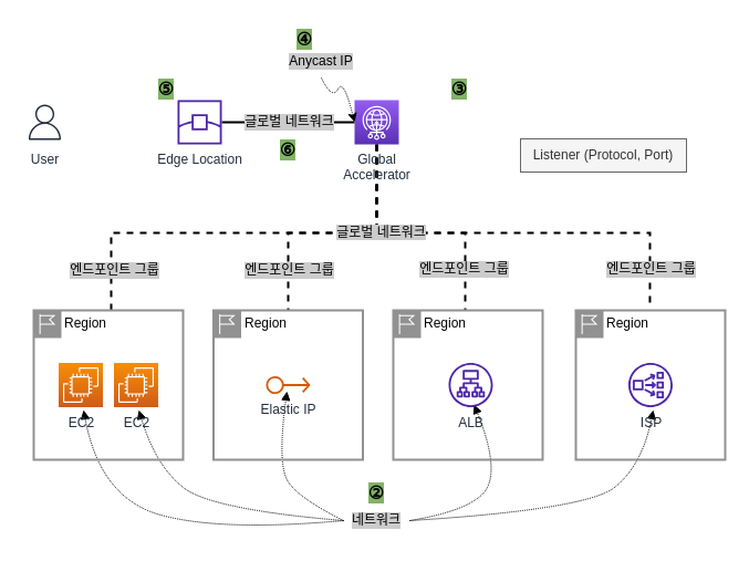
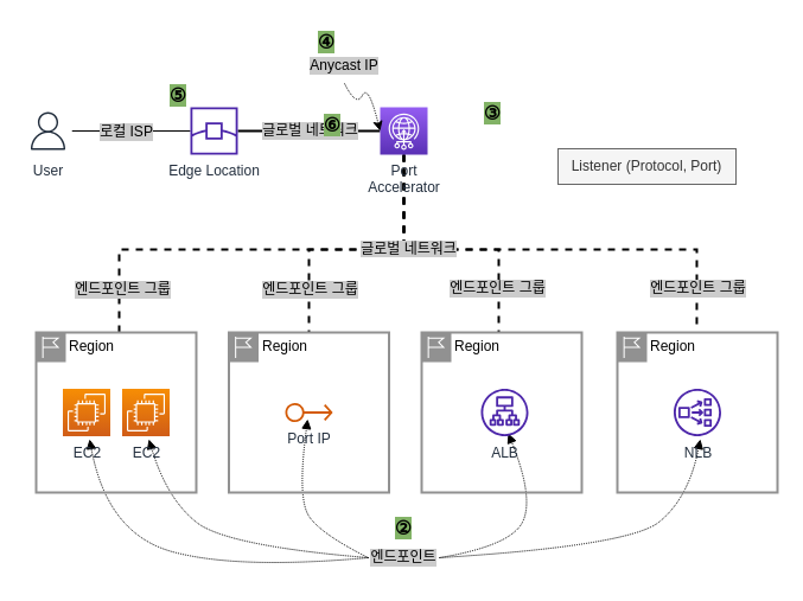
- <mxCell id="26" value="③" style="text;html=1;strokeColor=none;fillColor=none;align=center;verticalAlign=middle;whiteSpace=wrap;rounded=0;labelBackgroundColor=#82B366;fontSize=16;fontStyle=1" parent="1" vertex="1"><mxGeometry x="400" y="65" width="30" height="30" as="geometry" /></mxCell>
+ <mxCell id="26" value="③" style="text;html=1;strokeColor=none;fillColor=none;align=center;verticalAlign=middle;whiteSpace=wrap;rounded=0;labelBackgroundColor=#82B366;fontSize=16;fontStyle=1" parent="1" vertex="1"><mxGeometry x="400" y="80" width="30" height="30" as="geometry" /></mxCell>
+ <mxCell id="2" style="edgeStyle=orthogonalEdgeStyle;rounded=0;orthogonalLoop=1;jettySize=auto;html=1;endArrow=none;endFill=0;" parent="1" source="4" target="7" edge="1"><mxGeometry relative="1" as="geometry" /></mxCell>
+ <mxCell id="3" value="로컬 ISP" style="edgeLabel;html=1;align=center;verticalAlign=middle;resizable=0;points=[];labelBackgroundColor=#CCCCCC;fontSize=12;" parent="2" vertex="1" connectable="0"><mxGeometry x="-0.26" y="-2" relative="1" as="geometry"><mxPoint x="8" y="-2" as="offset" /></mxGeometry></mxCell>
- <mxCell id="28" value="⑥" style="text;html=1;strokeColor=none;fillColor=none;align=center;verticalAlign=middle;whiteSpace=wrap;rounded=0;labelBackgroundColor=#82B366;fontSize=16;fontStyle=1" parent="1" vertex="1"><mxGeometry x="245" y="120" width="30" height="30" as="geometry" /></mxCell>
+ <mxCell id="28" value="⑥" style="text;html=1;strokeColor=none;fillColor=none;align=center;verticalAlign=middle;whiteSpace=wrap;rounded=0;labelBackgroundColor=#82B366;fontSize=16;fontStyle=1" parent="1" vertex="1"><mxGeometry x="265" y="90" width="30" height="30" as="geometry" /></mxCell>
- <mxCell id="17" value="Global&lt;br&gt;Accelerator" style="sketch=0;points=[[0,0,0],[0.25,0,0],[0.5,0,0],[0.75,0,0],[1,0,0],[0,1,0],[0.25,1,0],[0.5,1,0],[0.75,1,0],[1,1,0],[0,0.25,0],[0,0.5,0],[0,0.75,0],[1,0.25,0],[1,0.5,0],[1,0.75,0]];outlineConnect=0;fontColor=#232F3E;gradientColor=#945DF2;gradientDirection=north;fillColor=#5A30B5;strokeColor=#ffffff;dashed=0;verticalLabelPosition=bottom;verticalAlign=top;align=center;html=1;fontSize=12;fontStyle=0;aspect=fixed;shape=mxgraph.aws4.resourceIcon;resIcon=mxgraph.aws4.global_accelerator;" parent="1" vertex="1"><mxGeometry x="320" y="90" width="40" height="40" as="geometry" /></mxCell>
+ <mxCell id="17" value="Port&lt;br&gt;Accelerator" style="sketch=0;points=[[0,0,0],[0.25,0,0],[0.5,0,0],[0.75,0,0],[1,0,0],[0,1,0],[0.25,1,0],[0.5,1,0],[0.75,1,0],[1,1,0],[0,0.25,0],[0,0.5,0],[0,0.75,0],[1,0.25,0],[1,0.5,0],[1,0.75,0]];outlineConnect=0;fontColor=#232F3E;gradientColor=#945DF2;gradientDirection=north;fillColor=#5A30B5;strokeColor=#ffffff;dashed=0;verticalLabelPosition=bottom;verticalAlign=top;align=center;html=1;fontSize=12;fontStyle=0;aspect=fixed;shape=mxgraph.aws4.resourceIcon;resIcon=mxgraph.aws4.global_accelerator;" parent="1" vertex="1"><mxGeometry x="320" y="90" width="40" height="40" as="geometry" /></mxCell>
- <mxCell id="36" value="Elastic IP" style="sketch=0;outlineConnect=0;fontColor=#232F3E;gradientColor=none;fillColor=#D45B07;strokeColor=none;dashed=0;verticalLabelPosition=bottom;verticalAlign=top;align=center;html=1;fontSize=12;fontStyle=0;aspect=fixed;pointerEvents=1;shape=mxgraph.aws4.elastic_ip_address;" parent="35" vertex="1"><mxGeometry x="47.5" y="59.17" width="40" height="16.67" as="geometry" /></mxCell>
+ <mxCell id="36" value="Port IP" style="sketch=0;outlineConnect=0;fontColor=#232F3E;gradientColor=none;fillColor=#D45B07;strokeColor=none;dashed=0;verticalLabelPosition=bottom;verticalAlign=top;align=center;html=1;fontSize=12;fontStyle=0;aspect=fixed;pointerEvents=1;shape=mxgraph.aws4.elastic_ip_address;" parent="35" vertex="1"><mxGeometry x="47.5" y="59.17" width="40" height="16.67" as="geometry" /></mxCell>
- <mxCell id="40" value="ISP" style="sketch=0;outlineConnect=0;fontColor=#232F3E;gradientColor=none;fillColor=#4D27AA;strokeColor=none;dashed=0;verticalLabelPosition=bottom;verticalAlign=top;align=center;html=1;fontSize=12;fontStyle=0;aspect=fixed;pointerEvents=1;shape=mxgraph.aws4.network_load_balancer;" parent="39" vertex="1"><mxGeometry x="47.5" y="47.5" width="40" height="40" as="geometry" /></mxCell>
+ <mxCell id="40" value="NLB" style="sketch=0;outlineConnect=0;fontColor=#232F3E;gradientColor=none;fillColor=#4D27AA;strokeColor=none;dashed=0;verticalLabelPosition=bottom;verticalAlign=top;align=center;html=1;fontSize=12;fontStyle=0;aspect=fixed;pointerEvents=1;shape=mxgraph.aws4.network_load_balancer;" parent="39" vertex="1"><mxGeometry x="47.5" y="47.5" width="40" height="40" as="geometry" /></mxCell>
- <mxCell id="19" value="네트워크" style="text;html=1;strokeColor=none;fillColor=none;align=center;verticalAlign=middle;whiteSpace=wrap;rounded=0;labelBackgroundColor=#CCCCCC;" parent="1" vertex="1"><mxGeometry x="310" y="455" width="60" height="30" as="geometry" /></mxCell>
+ <mxCell id="19" value="엔드포인트" style="text;html=1;strokeColor=none;fillColor=none;align=center;verticalAlign=middle;whiteSpace=wrap;rounded=0;labelBackgroundColor=#CCCCCC;" parent="1" vertex="1"><mxGeometry x="310" y="455" width="60" height="30" as="geometry" /></mxCell>
